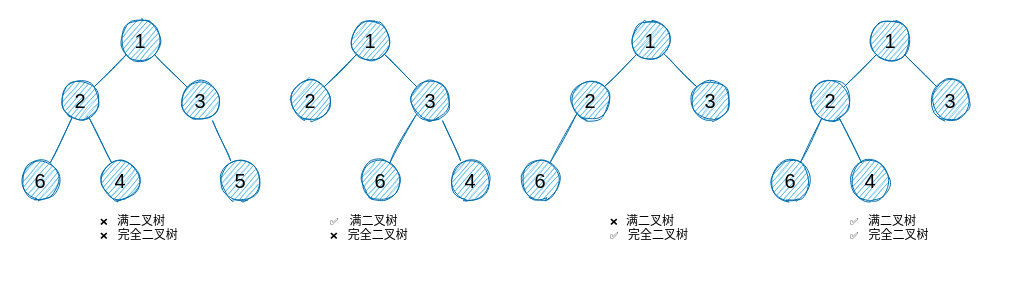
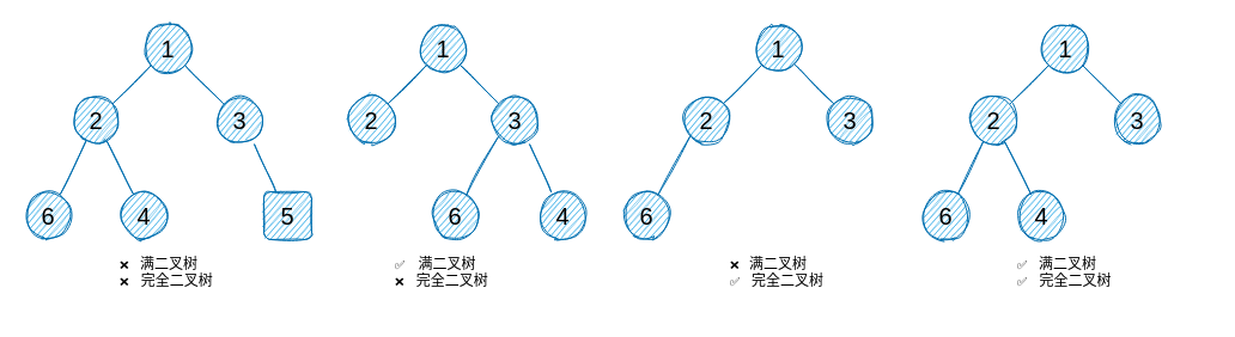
- <mxCell id="10" value="5" style="ellipse;whiteSpace=wrap;html=1;aspect=fixed;sketch=1;fillColor=#1ba1e2;strokeColor=#006EAF;fontSize=20;direction=west;fontColor=#000000;" vertex="1" parent="2"><mxGeometry x="200" y="140" width="40" height="40" as="geometry" /></mxCell>
+ <mxCell id="10" value="5" style="whiteSpace=wrap;html=1;aspect=fixed;sketch=1;fillColor=#1ba1e2;strokeColor=#006EAF;fontSize=20;direction=west;fontColor=#000000;rounded=1;" vertex="1" parent="2"><mxGeometry x="200" y="140" width="40" height="40" as="geometry" /></mxCell>
